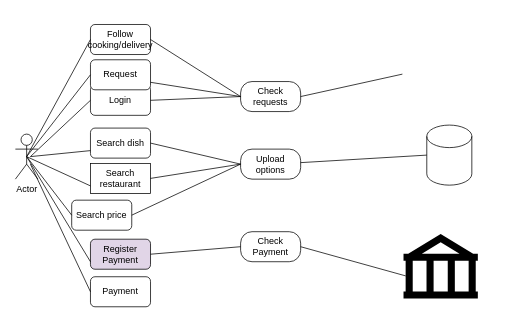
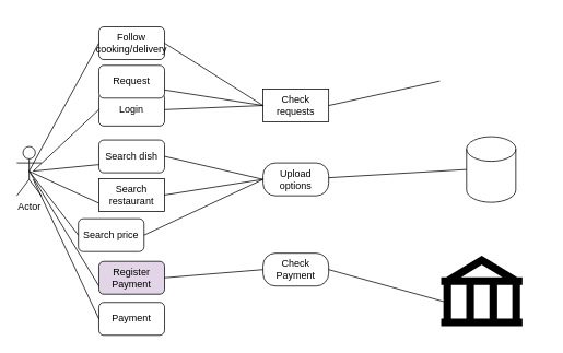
- <mxCell id="22" value="Check requests" style="rounded=1;whiteSpace=wrap;html=1;arcSize=38;" vertex="1" parent="1"><mxGeometry x="320" y="108" width="80" height="40" as="geometry" /></mxCell>
+ <mxCell id="22" value="Check requests" style="whiteSpace=wrap;html=1;arcSize=38;rounded=0;" vertex="1" parent="1"><mxGeometry x="320" y="108" width="80" height="40" as="geometry" /></mxCell>
- <mxCell id="24" value="" style="endArrow=none;html=1;rounded=0;entryX=0;entryY=0.5;entryDx=0;entryDy=0;exitX=0.5;exitY=0.5;exitDx=0;exitDy=0;exitPerimeter=0;" edge="1" parent="1" source="2" target="23"><mxGeometry width="50" height="50" relative="1" as="geometry"><mxPoint x="50" y="218" as="sourcePoint" /><mxPoint x="130" y="94" as="targetPoint" /></mxGeometry></mxCell>
